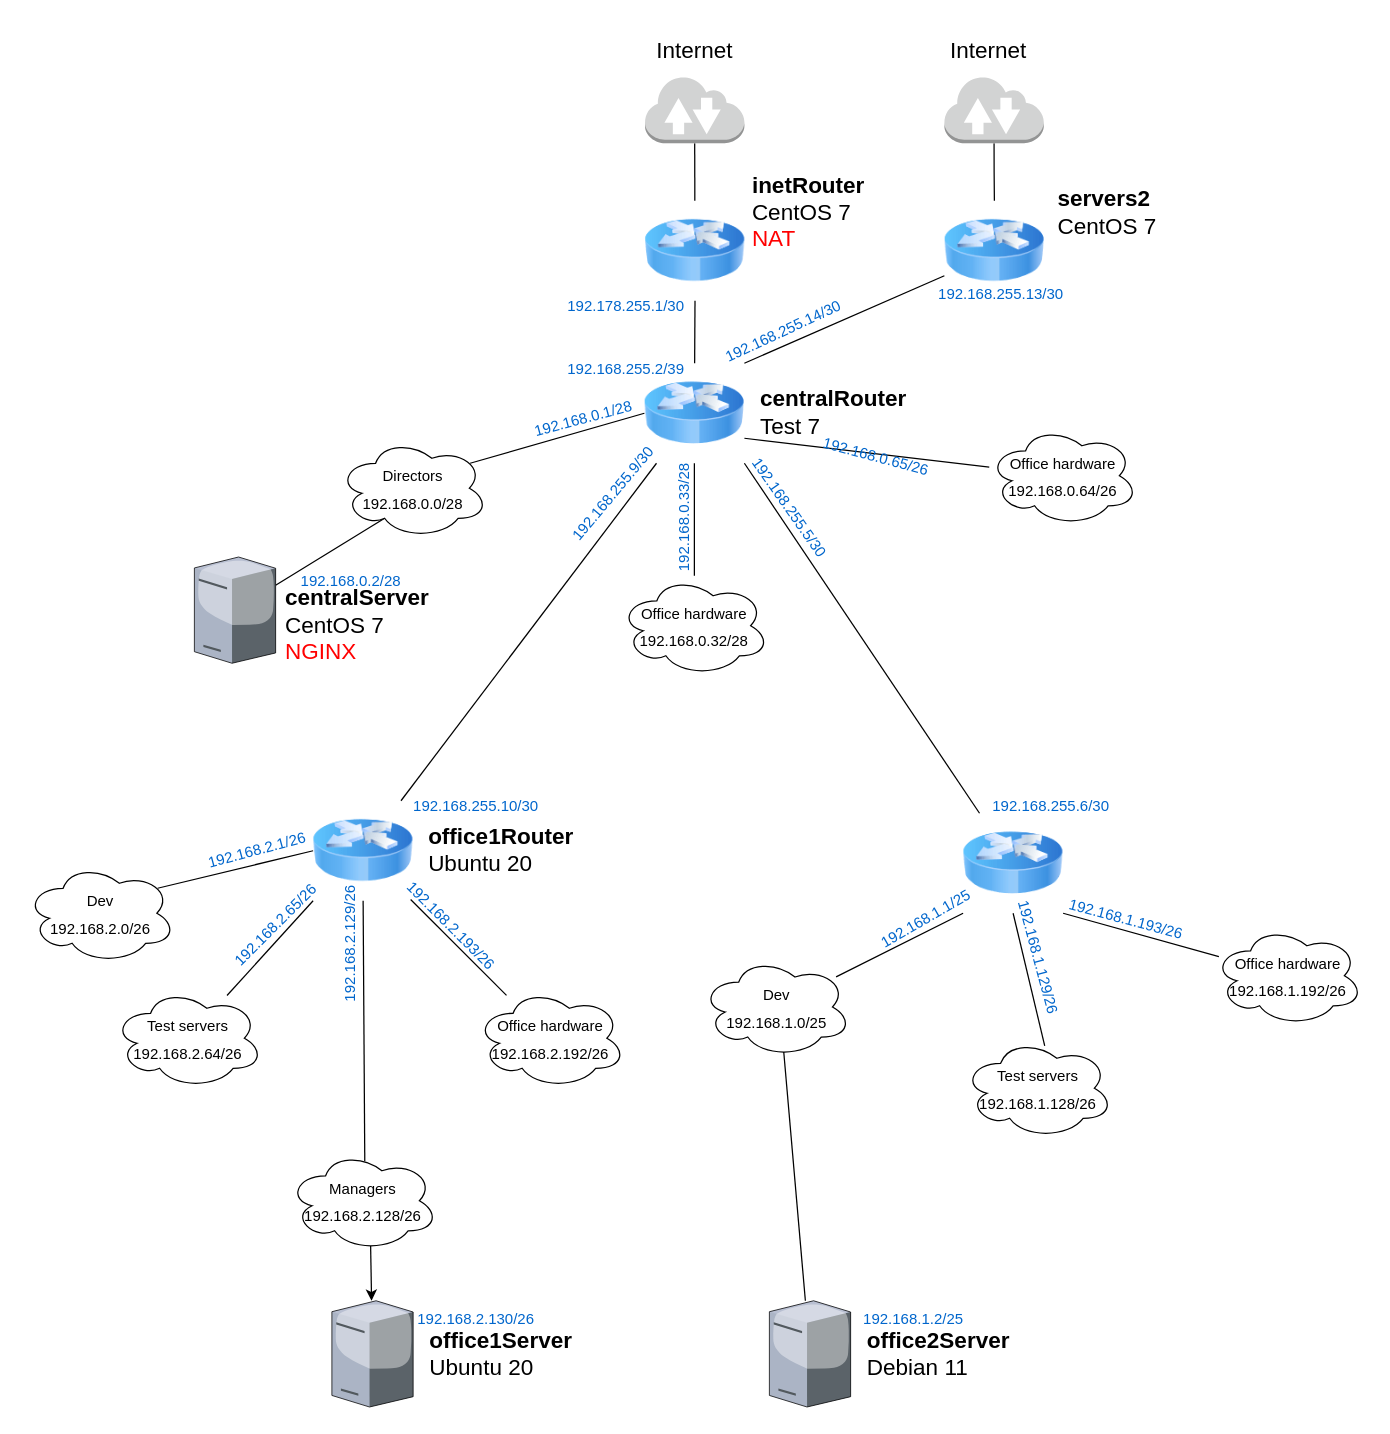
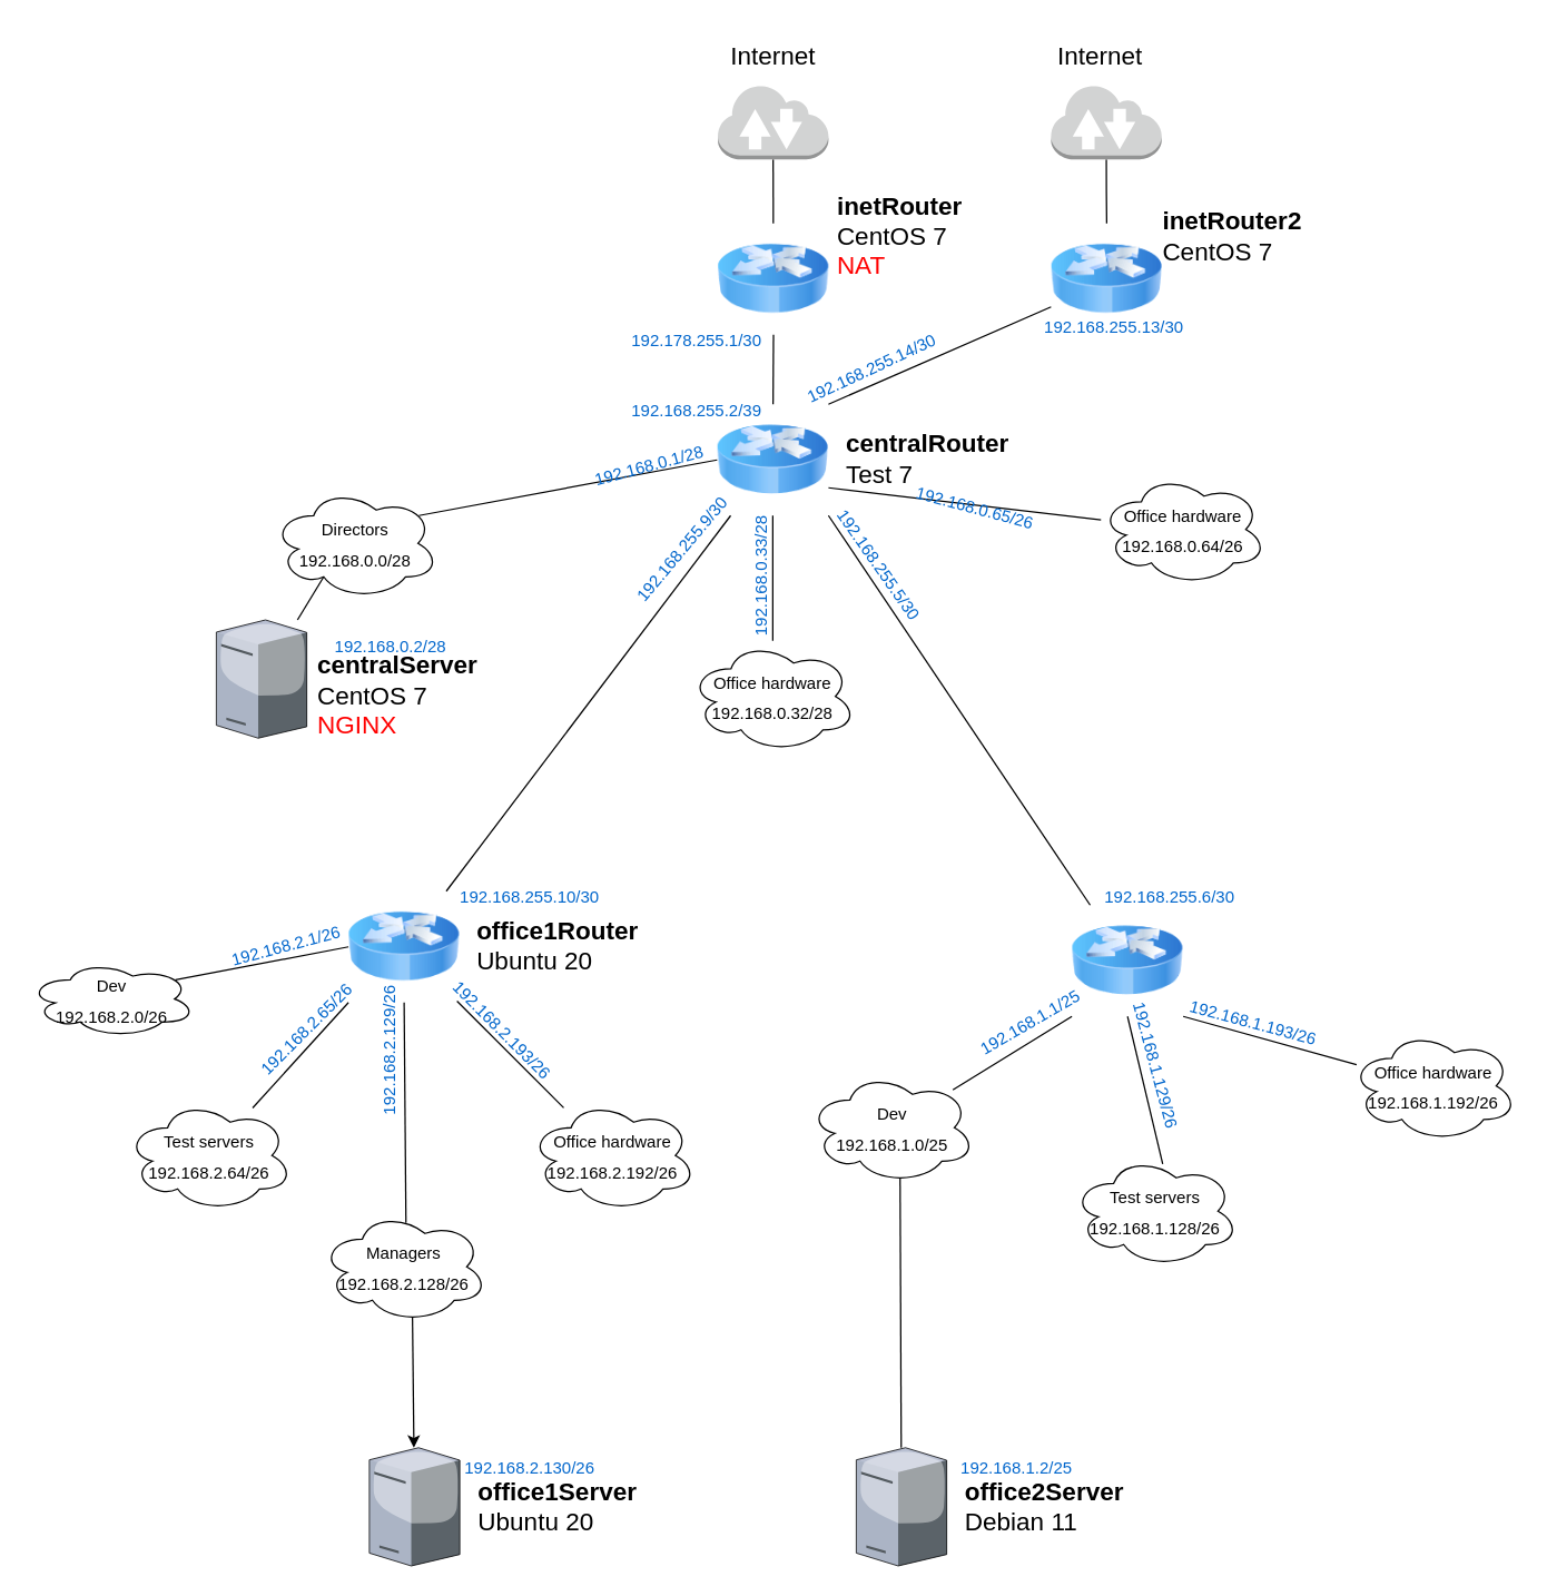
- <mxCell id="68" value="&lt;div style=&quot;text-align: left;&quot;&gt;&lt;span style=&quot;font-size: 18px; background-color: initial;&quot;&gt;&lt;b&gt;servers2&lt;/b&gt;&lt;/span&gt;&lt;/div&gt;&lt;font style=&quot;font-size: 18px;&quot;&gt;&lt;div style=&quot;text-align: left;&quot;&gt;&lt;span style=&quot;background-color: initial;&quot;&gt;CentOS 7&lt;/span&gt;&lt;/div&gt;&lt;/font&gt;" style="text;html=1;resizable=0;autosize=1;align=center;verticalAlign=middle;points=[];fillColor=none;strokeColor=none;rounded=0;" parent="1" vertex="1"><mxGeometry x="825" y="140" width="120" height="60" as="geometry" /></mxCell>
+ <mxCell id="68" value="&lt;div style=&quot;text-align: left;&quot;&gt;&lt;span style=&quot;font-size: 18px; background-color: initial;&quot;&gt;&lt;b&gt;inetRouter2&lt;/b&gt;&lt;/span&gt;&lt;/div&gt;&lt;font style=&quot;font-size: 18px;&quot;&gt;&lt;div style=&quot;text-align: left;&quot;&gt;&lt;span style=&quot;background-color: initial;&quot;&gt;CentOS 7&lt;/span&gt;&lt;/div&gt;&lt;/font&gt;" style="text;html=1;resizable=0;autosize=1;align=center;verticalAlign=middle;points=[];fillColor=none;strokeColor=none;rounded=0;" parent="1" vertex="1"><mxGeometry x="825" y="140" width="120" height="60" as="geometry" /></mxCell>
- <mxCell id="27" value="&lt;font color=&quot;#000000&quot; style=&quot;font-size: 12px;&quot;&gt;Directors&lt;br&gt;192.168.0.0/28&lt;/font&gt;" style="ellipse;shape=cloud;whiteSpace=wrap;html=1;fontSize=18;fontColor=#FF0000;" parent="1" vertex="1"><mxGeometry x="270" y="350" width="120" height="80" as="geometry" /></mxCell>
+ <mxCell id="27" value="&lt;font color=&quot;#000000&quot; style=&quot;font-size: 12px;&quot;&gt;Directors&lt;br&gt;192.168.0.0/28&lt;/font&gt;" style="ellipse;shape=cloud;whiteSpace=wrap;html=1;fontSize=18;fontColor=#FF0000;" parent="1" vertex="1"><mxGeometry x="195" y="350" width="120" height="80" as="geometry" /></mxCell>
- <mxCell id="32" value="&lt;font color=&quot;#000000&quot; style=&quot;font-size: 12px;&quot;&gt;Dev&lt;br&gt;192.168.2.0/26&lt;/font&gt;" style="ellipse;shape=cloud;whiteSpace=wrap;html=1;fontSize=18;fontColor=#FF0000;" parent="1" vertex="1"><mxGeometry x="20" y="690" width="120" height="80" as="geometry" /></mxCell>
+ <mxCell id="32" value="&lt;font color=&quot;#000000&quot; style=&quot;font-size: 12px;&quot;&gt;Dev&lt;br&gt;192.168.2.0/26&lt;/font&gt;" style="ellipse;shape=cloud;whiteSpace=wrap;html=1;fontSize=18;fontColor=#FF0000;" parent="1" vertex="1"><mxGeometry x="20" y="690" width="120" height="55" as="geometry" /></mxCell>
- <mxCell id="40" value="&lt;font color=&quot;#000000&quot; style=&quot;font-size: 12px;&quot;&gt;Dev&lt;br&gt;192.168.1.0/25&lt;/font&gt;" style="ellipse;shape=cloud;whiteSpace=wrap;html=1;fontSize=18;fontColor=#FF0000;" parent="1" vertex="1"><mxGeometry x="560.5" y="765" width="120" height="80" as="geometry" /></mxCell>
+ <mxCell id="40" value="&lt;font color=&quot;#000000&quot; style=&quot;font-size: 12px;&quot;&gt;Dev&lt;br&gt;192.168.1.0/25&lt;/font&gt;" style="ellipse;shape=cloud;whiteSpace=wrap;html=1;fontSize=18;fontColor=#FF0000;" parent="1" vertex="1"><mxGeometry x="580.5" y="770" width="120" height="80" as="geometry" /></mxCell>
- <mxCell id="35" value="&lt;font color=&quot;#000000&quot; style=&quot;font-size: 12px;&quot;&gt;Managers&lt;br&gt;192.168.2.128/26&lt;/font&gt;" style="ellipse;shape=cloud;whiteSpace=wrap;html=1;fontSize=18;fontColor=#FF0000;" parent="1" vertex="1"><mxGeometry x="230" y="920" width="120" height="80" as="geometry" /></mxCell>
+ <mxCell id="35" value="&lt;font color=&quot;#000000&quot; style=&quot;font-size: 12px;&quot;&gt;Managers&lt;br&gt;192.168.2.128/26&lt;/font&gt;" style="ellipse;shape=cloud;whiteSpace=wrap;html=1;fontSize=18;fontColor=#FF0000;" parent="1" vertex="1"><mxGeometry x="230" y="870" width="120" height="80" as="geometry" /></mxCell>
